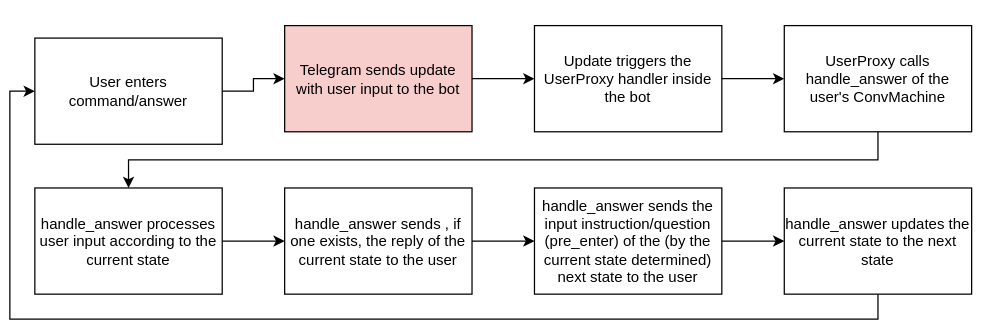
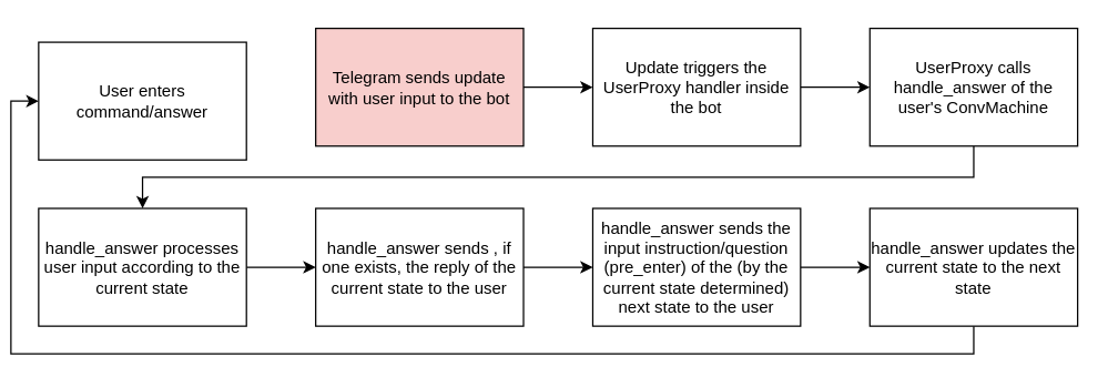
- <mxCell id="2" value="" style="edgeStyle=orthogonalEdgeStyle;rounded=0;orthogonalLoop=1;jettySize=auto;html=1;" edge="1" parent="1" source="3" target="5"><mxGeometry relative="1" as="geometry" /></mxCell>
